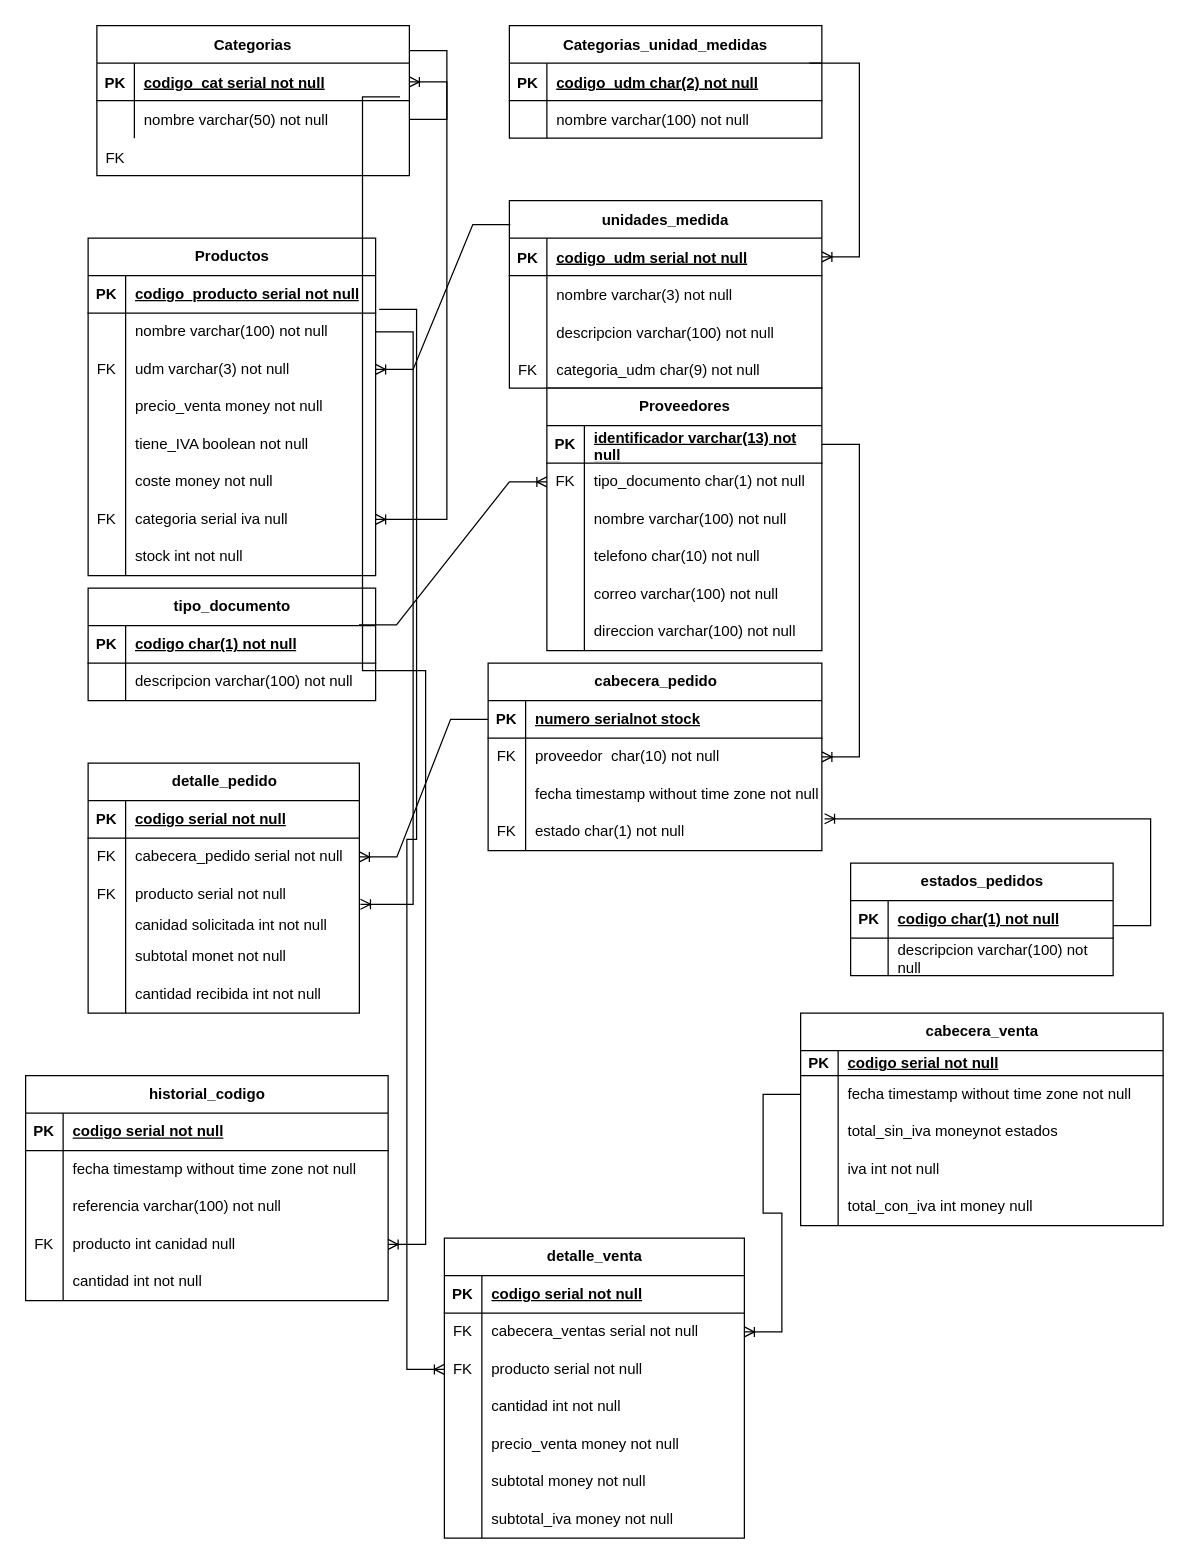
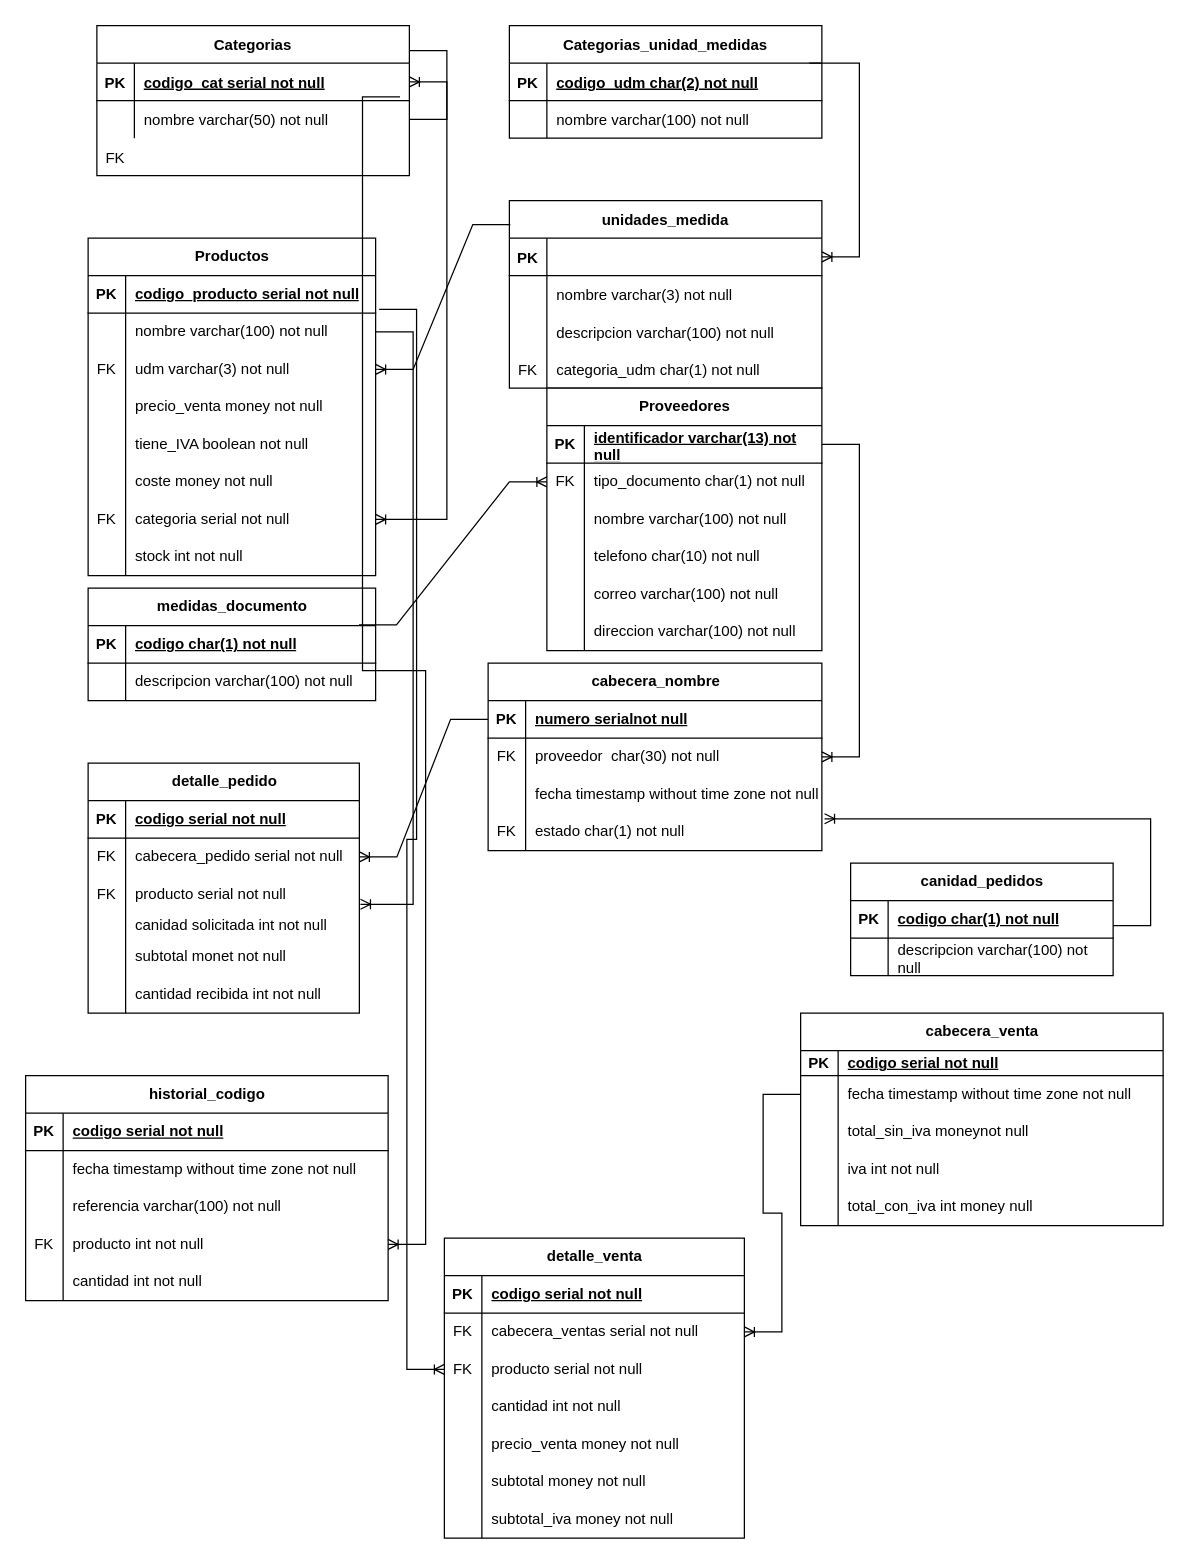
- <mxCell id="12" value="codigo_udm serial not null" style="shape=partialRectangle;overflow=hidden;connectable=0;fillColor=none;top=0;left=0;bottom=0;right=0;align=left;spacingLeft=6;fontStyle=5;" parent="10" vertex="1"><mxGeometry x="30" width="220" height="30" as="geometry"><mxRectangle width="220" height="30" as="alternateBounds" /></mxGeometry></mxCell>
- <mxCell id="21" value="categoria_udm char(9) not null" style="shape=partialRectangle;overflow=hidden;connectable=0;fillColor=none;top=0;left=0;bottom=0;right=0;align=left;spacingLeft=6;" parent="19" vertex="1"><mxGeometry x="30" width="220" height="30" as="geometry"><mxRectangle width="220" height="30" as="alternateBounds" /></mxGeometry></mxCell>
+ <mxCell id="21" value="categoria_udm char(1) not null" style="shape=partialRectangle;overflow=hidden;connectable=0;fillColor=none;top=0;left=0;bottom=0;right=0;align=left;spacingLeft=6;" parent="19" vertex="1"><mxGeometry x="30" width="220" height="30" as="geometry"><mxRectangle width="220" height="30" as="alternateBounds" /></mxGeometry></mxCell>
- <mxCell id="54" value="categoria serial iva null" style="shape=partialRectangle;connectable=0;fillColor=none;top=0;left=0;bottom=0;right=0;align=left;spacingLeft=6;overflow=hidden;whiteSpace=wrap;html=1;" parent="52" vertex="1"><mxGeometry x="30" width="200" height="30" as="geometry"><mxRectangle width="200" height="30" as="alternateBounds" /></mxGeometry></mxCell>
+ <mxCell id="54" value="categoria serial not null" style="shape=partialRectangle;connectable=0;fillColor=none;top=0;left=0;bottom=0;right=0;align=left;spacingLeft=6;overflow=hidden;whiteSpace=wrap;html=1;" parent="52" vertex="1"><mxGeometry x="30" width="200" height="30" as="geometry"><mxRectangle width="200" height="30" as="alternateBounds" /></mxGeometry></mxCell>
- <mxCell id="79" value="tipo_documento" style="shape=table;startSize=30;container=1;collapsible=1;childLayout=tableLayout;fixedRows=1;rowLines=0;fontStyle=1;align=center;resizeLast=1;html=1;" parent="1" vertex="1"><mxGeometry x="70" y="470" width="230" height="90" as="geometry" /></mxCell>
+ <mxCell id="79" value="medidas_documento" style="shape=table;startSize=30;container=1;collapsible=1;childLayout=tableLayout;fixedRows=1;rowLines=0;fontStyle=1;align=center;resizeLast=1;html=1;" parent="1" vertex="1"><mxGeometry x="70" y="470" width="230" height="90" as="geometry" /></mxCell>
- <mxCell id="87" value="cabecera_pedido" style="shape=table;startSize=30;container=1;collapsible=1;childLayout=tableLayout;fixedRows=1;rowLines=0;fontStyle=1;align=center;resizeLast=1;html=1;" parent="1" vertex="1"><mxGeometry x="390" y="530" width="267" height="150" as="geometry" /></mxCell>
+ <mxCell id="87" value="cabecera_nombre" style="shape=table;startSize=30;container=1;collapsible=1;childLayout=tableLayout;fixedRows=1;rowLines=0;fontStyle=1;align=center;resizeLast=1;html=1;" parent="1" vertex="1"><mxGeometry x="390" y="530" width="267" height="150" as="geometry" /></mxCell>
- <mxCell id="90" value="numero serialnot stock" style="shape=partialRectangle;connectable=0;fillColor=none;top=0;left=0;bottom=0;right=0;align=left;spacingLeft=6;fontStyle=5;overflow=hidden;whiteSpace=wrap;html=1;" parent="88" vertex="1"><mxGeometry x="30" width="237" height="30" as="geometry"><mxRectangle width="237" height="30" as="alternateBounds" /></mxGeometry></mxCell>
+ <mxCell id="90" value="numero serialnot null" style="shape=partialRectangle;connectable=0;fillColor=none;top=0;left=0;bottom=0;right=0;align=left;spacingLeft=6;fontStyle=5;overflow=hidden;whiteSpace=wrap;html=1;" parent="88" vertex="1"><mxGeometry x="30" width="237" height="30" as="geometry"><mxRectangle width="237" height="30" as="alternateBounds" /></mxGeometry></mxCell>
- <mxCell id="93" value="proveedor&amp;nbsp; char(10) not null" style="shape=partialRectangle;connectable=0;fillColor=none;top=0;left=0;bottom=0;right=0;align=left;spacingLeft=6;overflow=hidden;whiteSpace=wrap;html=1;" parent="91" vertex="1"><mxGeometry x="30" width="237" height="30" as="geometry"><mxRectangle width="237" height="30" as="alternateBounds" /></mxGeometry></mxCell>
+ <mxCell id="93" value="proveedor&amp;nbsp; char(30) not null" style="shape=partialRectangle;connectable=0;fillColor=none;top=0;left=0;bottom=0;right=0;align=left;spacingLeft=6;overflow=hidden;whiteSpace=wrap;html=1;" parent="91" vertex="1"><mxGeometry x="30" width="237" height="30" as="geometry"><mxRectangle width="237" height="30" as="alternateBounds" /></mxGeometry></mxCell>
- <mxCell id="122" value="estados_pedidos" style="shape=table;startSize=30;container=1;collapsible=1;childLayout=tableLayout;fixedRows=1;rowLines=0;fontStyle=1;align=center;resizeLast=1;html=1;" parent="1" vertex="1"><mxGeometry x="680" y="690" width="210" height="90" as="geometry" /></mxCell>
+ <mxCell id="122" value="canidad_pedidos" style="shape=table;startSize=30;container=1;collapsible=1;childLayout=tableLayout;fixedRows=1;rowLines=0;fontStyle=1;align=center;resizeLast=1;html=1;" parent="1" vertex="1"><mxGeometry x="680" y="690" width="210" height="90" as="geometry" /></mxCell>
- <mxCell id="156" value="total_sin_iva moneynot estados" style="shape=partialRectangle;connectable=0;fillColor=none;top=0;left=0;bottom=0;right=0;align=left;spacingLeft=6;overflow=hidden;whiteSpace=wrap;html=1;" vertex="1" parent="154"><mxGeometry x="30" width="260" height="30" as="geometry"><mxRectangle width="260" height="30" as="alternateBounds" /></mxGeometry></mxCell>
+ <mxCell id="156" value="total_sin_iva moneynot null" style="shape=partialRectangle;connectable=0;fillColor=none;top=0;left=0;bottom=0;right=0;align=left;spacingLeft=6;overflow=hidden;whiteSpace=wrap;html=1;" vertex="1" parent="154"><mxGeometry x="30" width="260" height="30" as="geometry"><mxRectangle width="260" height="30" as="alternateBounds" /></mxGeometry></mxCell>
- <mxCell id="142" value="producto int canidad null" style="shape=partialRectangle;connectable=0;fillColor=none;top=0;left=0;bottom=0;right=0;align=left;spacingLeft=6;overflow=hidden;whiteSpace=wrap;html=1;" parent="140" vertex="1"><mxGeometry x="30" width="260" height="30" as="geometry"><mxRectangle width="260" height="30" as="alternateBounds" /></mxGeometry></mxCell>
+ <mxCell id="142" value="producto int not null" style="shape=partialRectangle;connectable=0;fillColor=none;top=0;left=0;bottom=0;right=0;align=left;spacingLeft=6;overflow=hidden;whiteSpace=wrap;html=1;" parent="140" vertex="1"><mxGeometry x="30" width="260" height="30" as="geometry"><mxRectangle width="260" height="30" as="alternateBounds" /></mxGeometry></mxCell>
